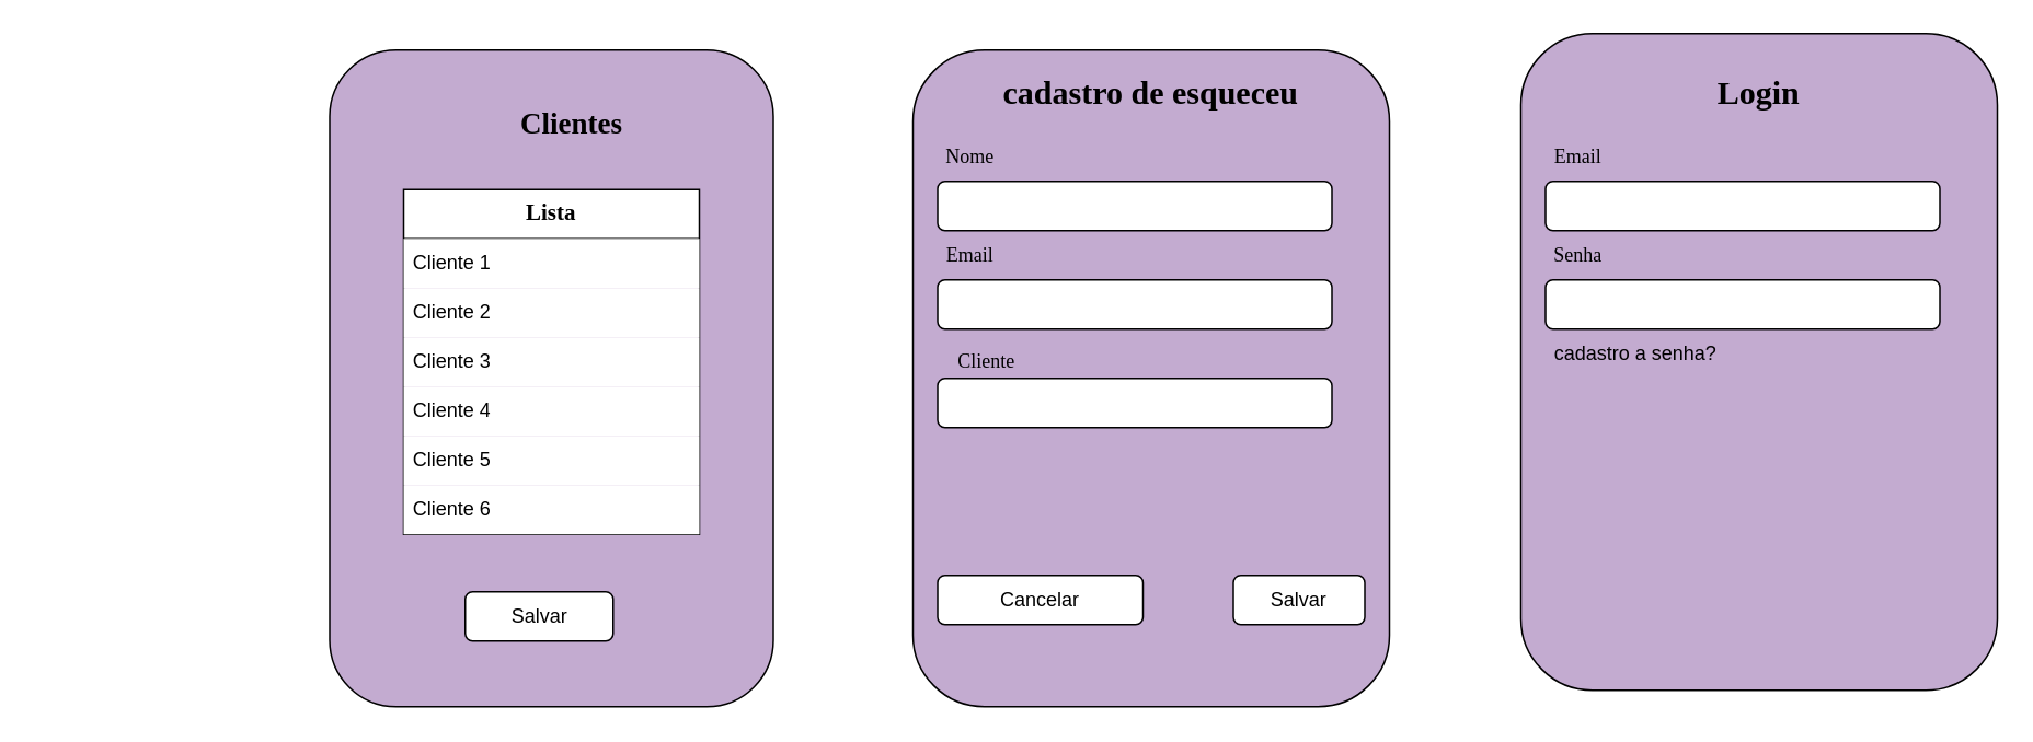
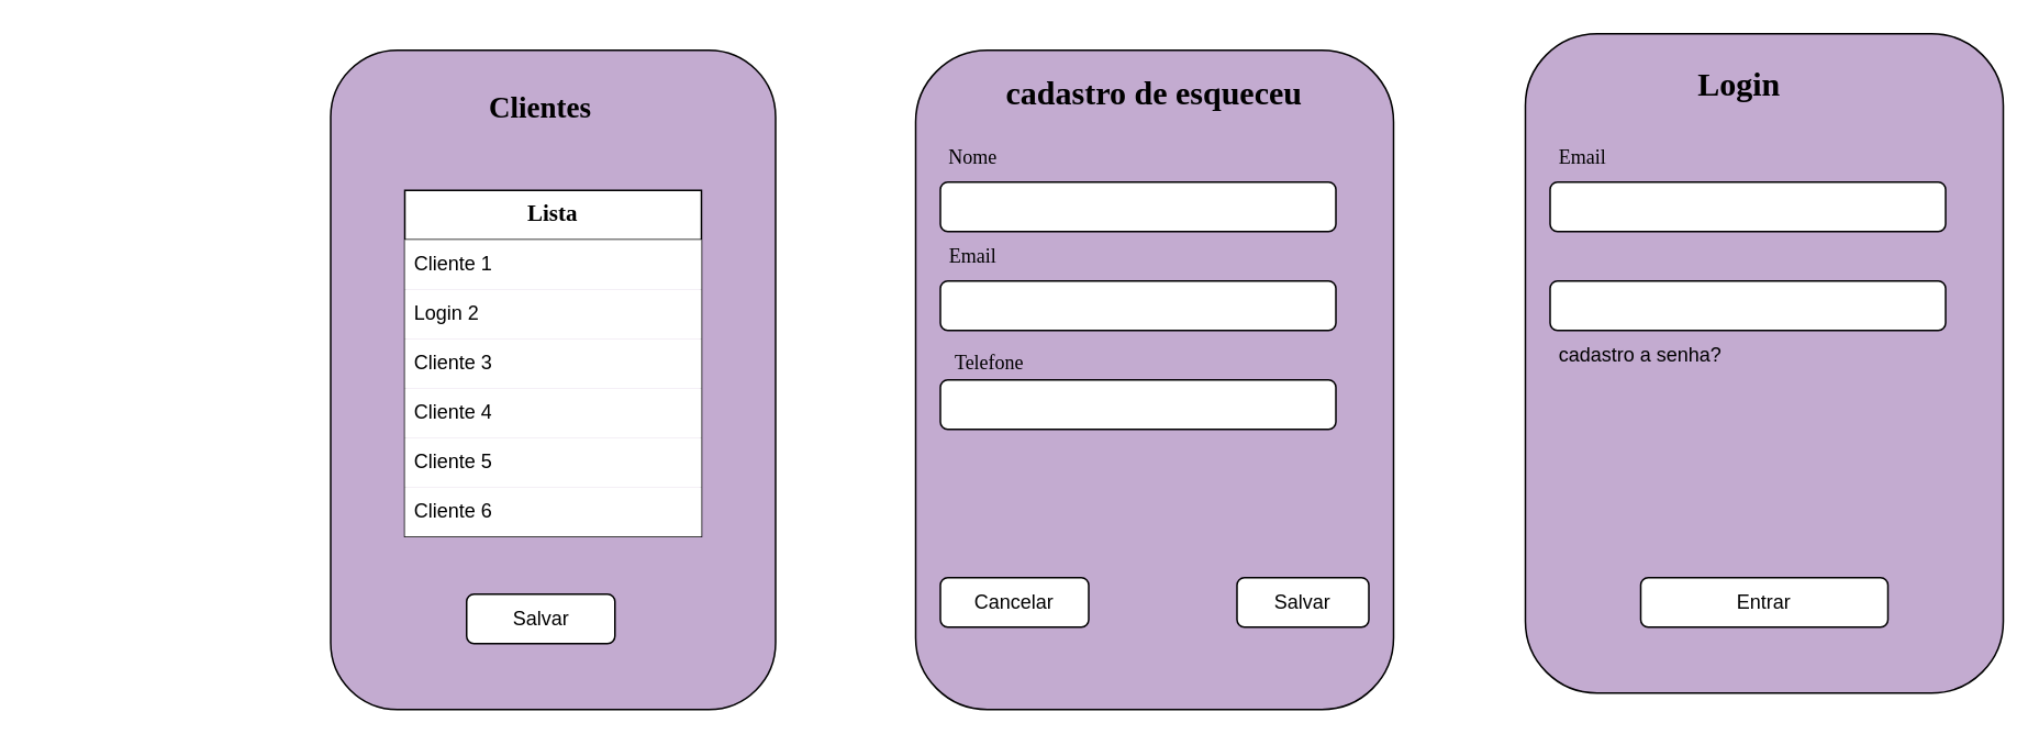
- <mxCell id="13" value="&lt;span style=&quot;font-size: 15px;&quot;&gt;&lt;b style=&quot;font-size: 20px;&quot;&gt;&lt;font face=&quot;Times New Roman&quot;&gt;Login&lt;/font&gt;&lt;/b&gt;&lt;/span&gt;" style="text;html=1;align=center;verticalAlign=middle;whiteSpace=wrap;rounded=0;" parent="1" vertex="1"><mxGeometry x="950" y="40" width="240" height="30" as="geometry" /></mxCell>
+ <mxCell id="13" value="&lt;span style=&quot;font-size: 15px;&quot;&gt;&lt;b style=&quot;font-size: 20px;&quot;&gt;&lt;font face=&quot;Times New Roman&quot;&gt;Login&lt;/font&gt;&lt;/b&gt;&lt;/span&gt;" style="text;html=1;align=center;verticalAlign=middle;whiteSpace=wrap;rounded=0;" parent="1" vertex="1"><mxGeometry x="935" y="35" width="240" height="30" as="geometry" /></mxCell>
- <mxCell id="21" value="&lt;font face=&quot;Times New Roman&quot; style=&quot;font-size: 18px;&quot;&gt;&lt;b&gt;Clientes&lt;/b&gt;&lt;/font&gt;" style="text;html=1;align=center;verticalAlign=middle;whiteSpace=wrap;rounded=0;" vertex="1" parent="1"><mxGeometry x="280" y="60" width="135" height="30" as="geometry" /></mxCell>
+ <mxCell id="21" value="&lt;font face=&quot;Times New Roman&quot; style=&quot;font-size: 18px;&quot;&gt;&lt;b&gt;Clientes&lt;/b&gt;&lt;/font&gt;" style="text;html=1;align=center;verticalAlign=middle;whiteSpace=wrap;rounded=0;" vertex="1" parent="1"><mxGeometry x="260" y="50" width="135" height="30" as="geometry" /></mxCell>
- <mxCell id="17" value="&lt;font face=&quot;Times New Roman&quot;&gt;Senha&lt;/font&gt;" style="text;html=1;align=center;verticalAlign=middle;whiteSpace=wrap;rounded=0;" parent="1" vertex="1"><mxGeometry x="930" y="140" width="60" height="30" as="geometry" /></mxCell>
- <mxCell id="27" value="Cliente 2" style="text;strokeColor=none;fillColor=default;align=left;verticalAlign=middle;spacingLeft=4;spacingRight=4;overflow=hidden;points=[[0,0.5],[1,0.5]];portConstraint=eastwest;rotatable=0;whiteSpace=wrap;html=1;" vertex="1" parent="25"><mxGeometry y="60" width="180" height="30" as="geometry" /></mxCell>
+ <mxCell id="27" value="Login 2" style="text;strokeColor=none;fillColor=default;align=left;verticalAlign=middle;spacingLeft=4;spacingRight=4;overflow=hidden;points=[[0,0.5],[1,0.5]];portConstraint=eastwest;rotatable=0;whiteSpace=wrap;html=1;" vertex="1" parent="25"><mxGeometry y="60" width="180" height="30" as="geometry" /></mxCell>
- <mxCell id="9" value="&lt;font face=&quot;Times New Roman&quot;&gt;Cliente&lt;/font&gt;" style="text;html=1;align=center;verticalAlign=middle;whiteSpace=wrap;rounded=0;" parent="1" vertex="1"><mxGeometry x="570" y="205" width="60" height="30" as="geometry" /></mxCell>
+ <mxCell id="9" value="&lt;font face=&quot;Times New Roman&quot;&gt;Telefone&lt;/font&gt;" style="text;html=1;align=center;verticalAlign=middle;whiteSpace=wrap;rounded=0;" parent="1" vertex="1"><mxGeometry x="570" y="205" width="60" height="30" as="geometry" /></mxCell>
- <mxCell id="11" value="Cancelar" style="rounded=1;whiteSpace=wrap;html=1;" parent="1" vertex="1"><mxGeometry x="570" y="350" width="125" height="30" as="geometry" /></mxCell>
+ <mxCell id="11" value="Cancelar" style="rounded=1;whiteSpace=wrap;html=1;" parent="1" vertex="1"><mxGeometry x="570" y="350" width="90" height="30" as="geometry" /></mxCell>
+ <mxCell id="18" value="Entrar" style="rounded=1;whiteSpace=wrap;html=1;" parent="1" vertex="1"><mxGeometry x="995" y="350" width="150" height="30" as="geometry" /></mxCell>
